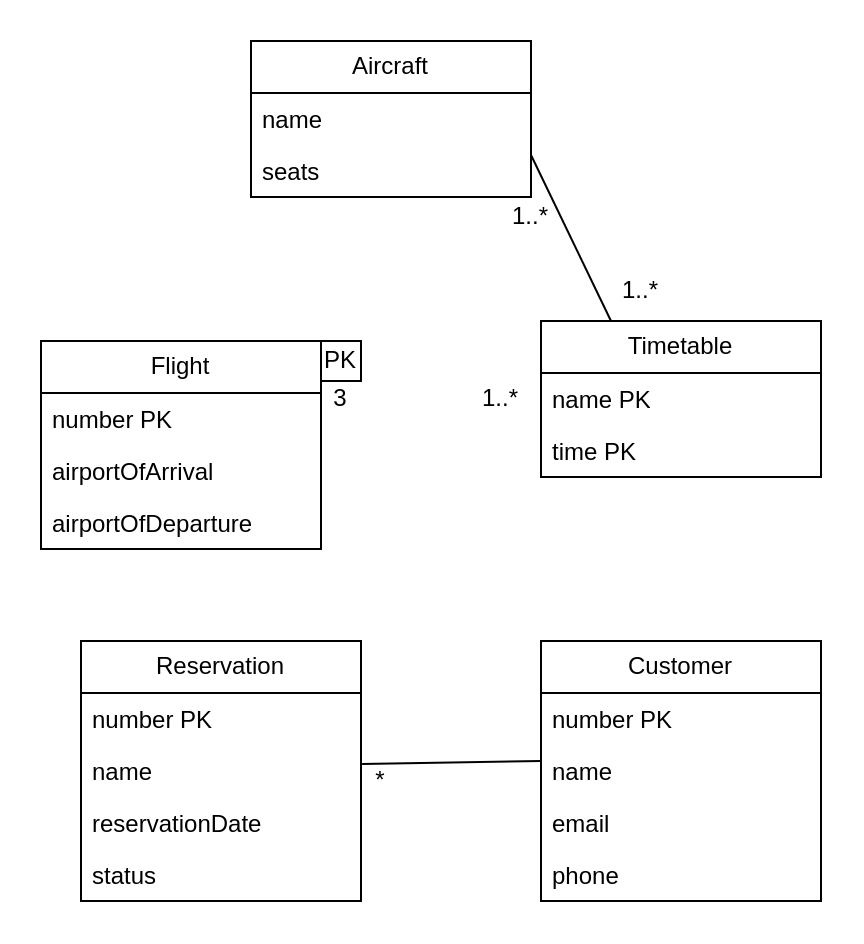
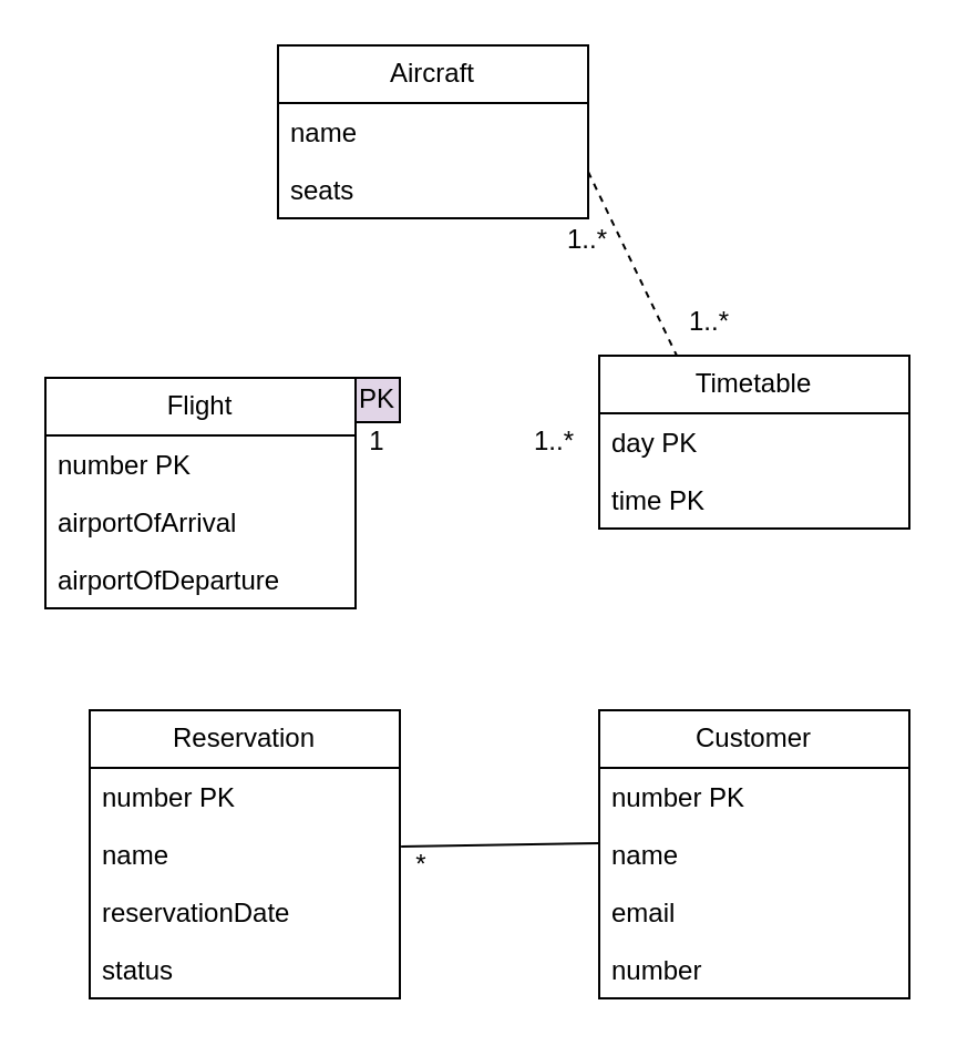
- <mxCell id="24" value="" style="endArrow=none;html=1;rounded=0;entryX=0.25;entryY=0;entryDx=0;entryDy=0;exitX=1;exitY=0.192;exitDx=0;exitDy=0;exitPerimeter=0;" edge="1" parent="1" source="18" target="19"><mxGeometry width="50" height="50" relative="1" as="geometry"><mxPoint x="265" y="80" as="sourcePoint" /><mxPoint x="315" y="30" as="targetPoint" /></mxGeometry></mxCell>
+ <mxCell id="24" value="" style="endArrow=none;html=1;rounded=0;entryX=0.25;entryY=0;entryDx=0;entryDy=0;exitX=1;exitY=0.192;exitDx=0;exitDy=0;exitPerimeter=0;dashed=1;" edge="1" parent="1" source="18" target="19"><mxGeometry width="50" height="50" relative="1" as="geometry"><mxPoint x="265" y="80" as="sourcePoint" /><mxPoint x="315" y="30" as="targetPoint" /></mxGeometry></mxCell>
- <mxCell id="27" value="PK" style="rounded=0;whiteSpace=wrap;html=1;" vertex="1" parent="1"><mxGeometry x="160" y="170" width="20" height="20" as="geometry" /></mxCell>
+ <mxCell id="27" value="PK" style="rounded=0;whiteSpace=wrap;html=1;fillColor=#e1d5e7;" vertex="1" parent="1"><mxGeometry x="160" y="170" width="20" height="20" as="geometry" /></mxCell>
- <mxCell id="23" value="3" style="text;strokeColor=none;align=center;fillColor=none;html=1;verticalAlign=middle;whiteSpace=wrap;rounded=0;" vertex="1" parent="1"><mxGeometry x="140" y="184" width="60" height="30" as="geometry" /></mxCell>
+ <mxCell id="23" value="1" style="text;strokeColor=none;align=center;fillColor=none;html=1;verticalAlign=middle;whiteSpace=wrap;rounded=0;" vertex="1" parent="1"><mxGeometry x="140" y="184" width="60" height="30" as="geometry" /></mxCell>
- <mxCell id="20" value="name PK" style="text;strokeColor=none;fillColor=none;align=left;verticalAlign=top;spacingLeft=4;spacingRight=4;overflow=hidden;rotatable=0;points=[[0,0.5],[1,0.5]];portConstraint=eastwest;whiteSpace=wrap;html=1;" vertex="1" parent="19"><mxGeometry y="26" width="140" height="26" as="geometry" /></mxCell>
+ <mxCell id="20" value="day PK" style="text;strokeColor=none;fillColor=none;align=left;verticalAlign=top;spacingLeft=4;spacingRight=4;overflow=hidden;rotatable=0;points=[[0,0.5],[1,0.5]];portConstraint=eastwest;whiteSpace=wrap;html=1;" vertex="1" parent="19"><mxGeometry y="26" width="140" height="26" as="geometry" /></mxCell>
- <mxCell id="10" value="phone" style="text;strokeColor=none;fillColor=none;align=left;verticalAlign=top;spacingLeft=4;spacingRight=4;overflow=hidden;rotatable=0;points=[[0,0.5],[1,0.5]];portConstraint=eastwest;whiteSpace=wrap;html=1;" parent="6" vertex="1"><mxGeometry y="104" width="140" height="26" as="geometry" /></mxCell>
+ <mxCell id="10" value="number" style="text;strokeColor=none;fillColor=none;align=left;verticalAlign=top;spacingLeft=4;spacingRight=4;overflow=hidden;rotatable=0;points=[[0,0.5],[1,0.5]];portConstraint=eastwest;whiteSpace=wrap;html=1;" parent="6" vertex="1"><mxGeometry y="104" width="140" height="26" as="geometry" /></mxCell>
